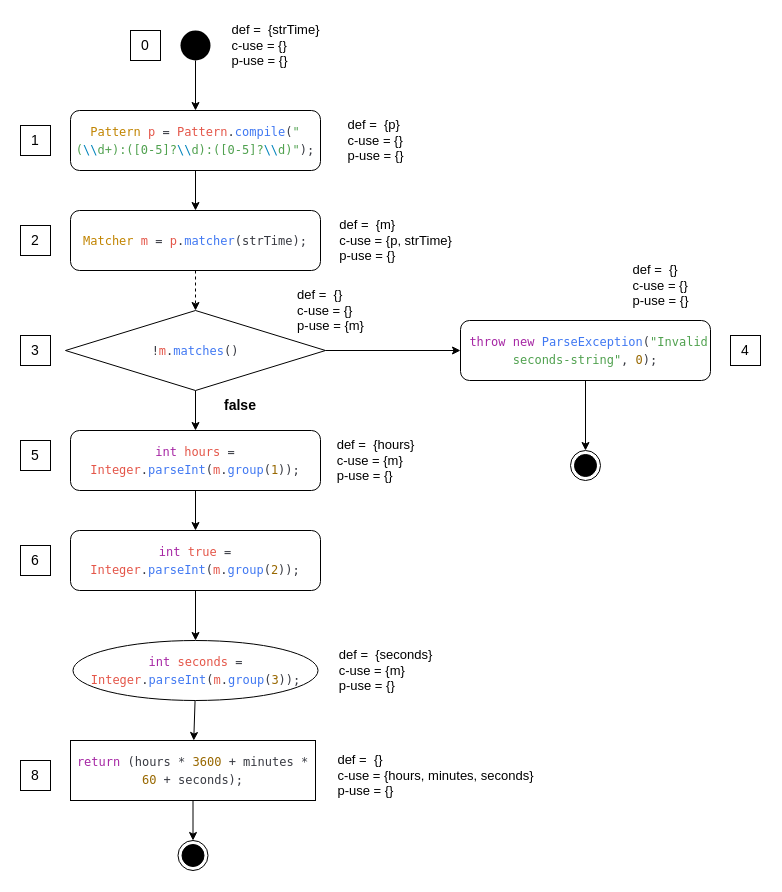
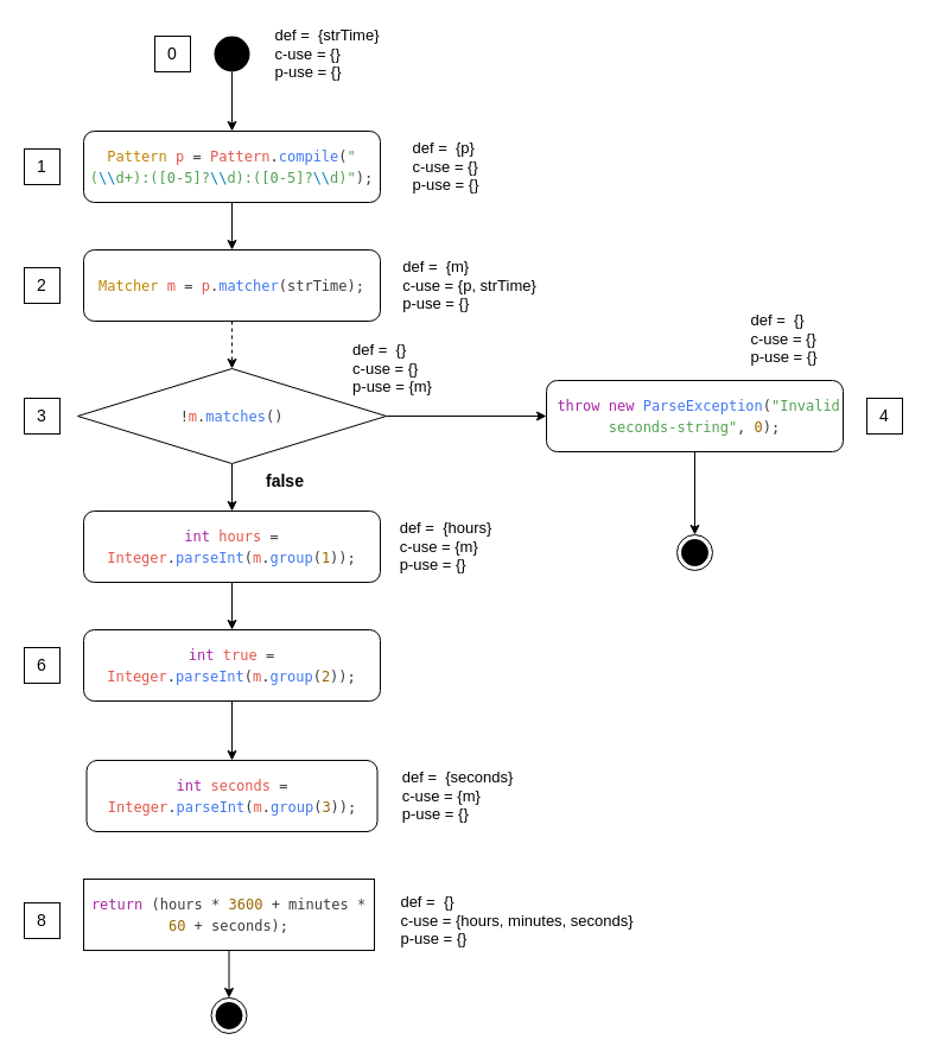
- <mxCell id="29" value="&lt;span style=&quot;font-size: 14px&quot;&gt;5&lt;/span&gt;" style="text;html=1;strokeColor=default;fillColor=none;align=center;verticalAlign=middle;whiteSpace=wrap;rounded=0;" parent="1" vertex="1"><mxGeometry x="20" y="440" width="30" height="30" as="geometry" /></mxCell>
- <mxCell id="17" value="&lt;div style=&quot;color: rgb(56 , 58 , 66) ; font-family: &amp;#34;jetbrainsmono nerd font mono&amp;#34; , monospace , &amp;#34;consolas&amp;#34; , &amp;#34;courier new&amp;#34; , monospace ; line-height: 18px&quot;&gt;&lt;span style=&quot;color: rgb(166 , 38 , 164)&quot;&gt;int&lt;/span&gt;&lt;span style=&quot;color: rgb(228 , 86 , 73)&quot;&gt; seconds &lt;/span&gt;= &lt;span style=&quot;color: rgb(228 , 86 , 73)&quot;&gt;Integer&lt;/span&gt;.&lt;span style=&quot;color: rgb(64 , 120 , 242)&quot;&gt;parseInt&lt;/span&gt;(&lt;span style=&quot;color: rgb(228 , 86 , 73)&quot;&gt;m&lt;/span&gt;.&lt;span style=&quot;color: rgb(64 , 120 , 242)&quot;&gt;group&lt;/span&gt;(&lt;span style=&quot;color: rgb(152 , 104 , 1)&quot;&gt;3&lt;/span&gt;));&lt;/div&gt;" style="ellipse;whiteSpace=wrap;html=1;" parent="1" vertex="1"><mxGeometry x="72.5" y="640" width="245" height="60" as="geometry" /></mxCell>
+ <mxCell id="17" value="&lt;div style=&quot;color: rgb(56 , 58 , 66) ; font-family: &amp;#34;jetbrainsmono nerd font mono&amp;#34; , monospace , &amp;#34;consolas&amp;#34; , &amp;#34;courier new&amp;#34; , monospace ; line-height: 18px&quot;&gt;&lt;span style=&quot;color: rgb(166 , 38 , 164)&quot;&gt;int&lt;/span&gt;&lt;span style=&quot;color: rgb(228 , 86 , 73)&quot;&gt; seconds &lt;/span&gt;= &lt;span style=&quot;color: rgb(228 , 86 , 73)&quot;&gt;Integer&lt;/span&gt;.&lt;span style=&quot;color: rgb(64 , 120 , 242)&quot;&gt;parseInt&lt;/span&gt;(&lt;span style=&quot;color: rgb(228 , 86 , 73)&quot;&gt;m&lt;/span&gt;.&lt;span style=&quot;color: rgb(64 , 120 , 242)&quot;&gt;group&lt;/span&gt;(&lt;span style=&quot;color: rgb(152 , 104 , 1)&quot;&gt;3&lt;/span&gt;));&lt;/div&gt;" style="rounded=1;whiteSpace=wrap;html=1;" parent="1" vertex="1"><mxGeometry x="72.5" y="640" width="245" height="60" as="geometry" /></mxCell>
- <mxCell id="16" style="edgeStyle=none;html=1;" parent="1" source="17" target="37" edge="1"><mxGeometry relative="1" as="geometry" /></mxCell>
